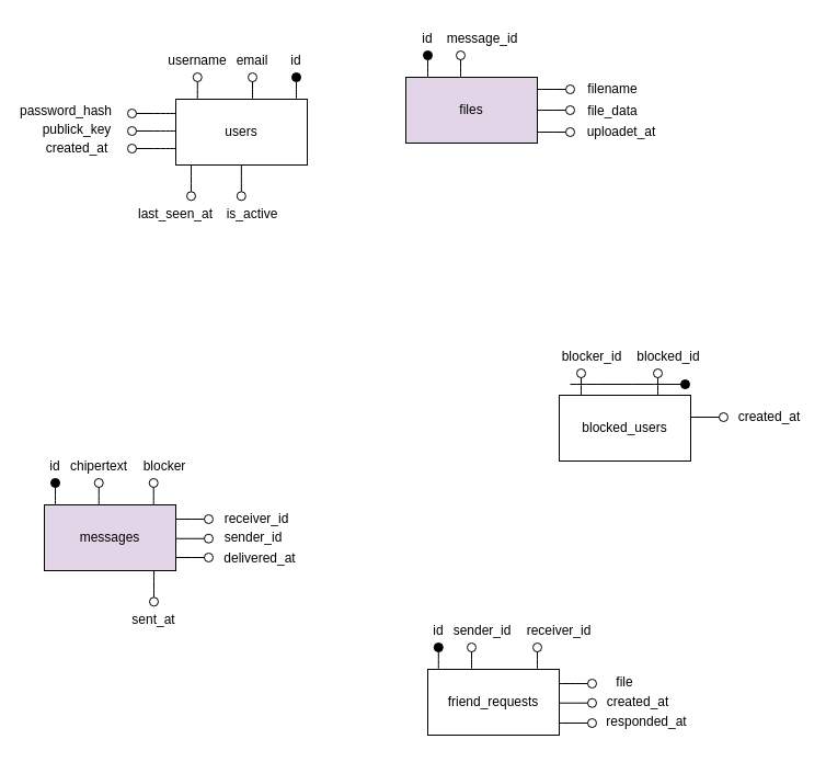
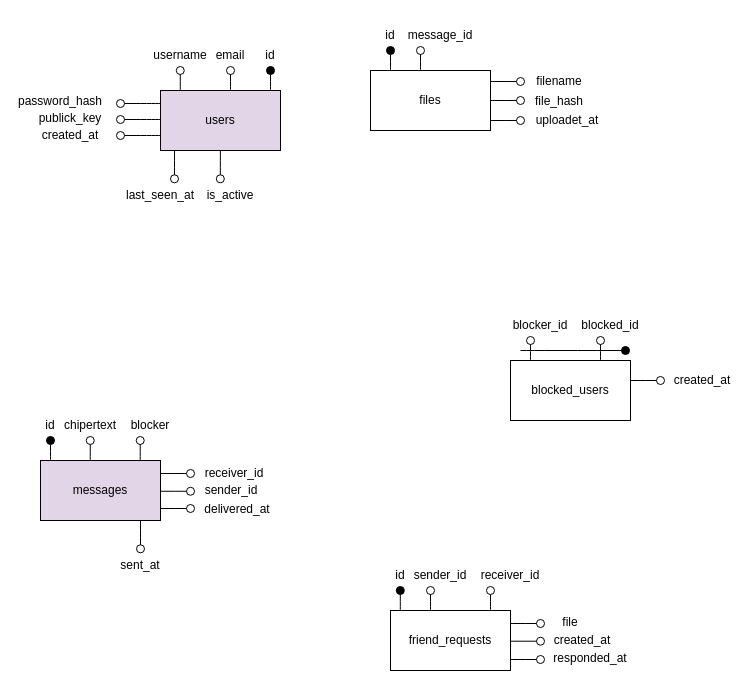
- <mxCell id="19" value="files" style="rounded=0;whiteSpace=wrap;html=1;fillColor=#e1d5e7;" vertex="1" parent="1"><mxGeometry x="370" y="70" width="120" height="60" as="geometry" /></mxCell>
+ <mxCell id="19" value="files" style="rounded=0;whiteSpace=wrap;html=1;" vertex="1" parent="1"><mxGeometry x="370" y="70" width="120" height="60" as="geometry" /></mxCell>
- <mxCell id="28" value="file_data" style="text;html=1;align=center;verticalAlign=middle;whiteSpace=wrap;rounded=0;" vertex="1" parent="1"><mxGeometry x="529" y="86" width="60" height="30" as="geometry" /></mxCell>
+ <mxCell id="28" value="file_hash" style="text;html=1;align=center;verticalAlign=middle;whiteSpace=wrap;rounded=0;" vertex="1" parent="1"><mxGeometry x="529" y="86" width="60" height="30" as="geometry" /></mxCell>
- <mxCell id="3" value="users" style="rounded=0;whiteSpace=wrap;html=1;" vertex="1" parent="1"><mxGeometry x="160" y="90" width="120" height="60" as="geometry" /></mxCell>
+ <mxCell id="3" value="users" style="rounded=0;whiteSpace=wrap;html=1;fillColor=#e1d5e7;" vertex="1" parent="1"><mxGeometry x="160" y="90" width="120" height="60" as="geometry" /></mxCell>
